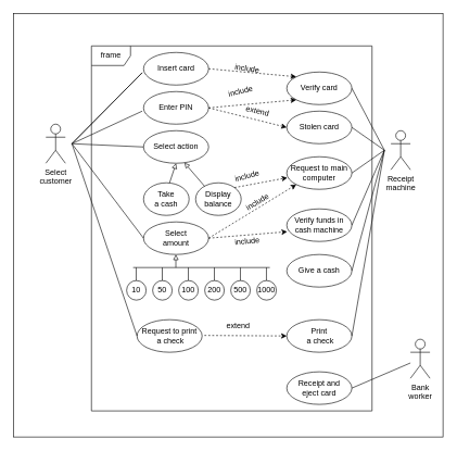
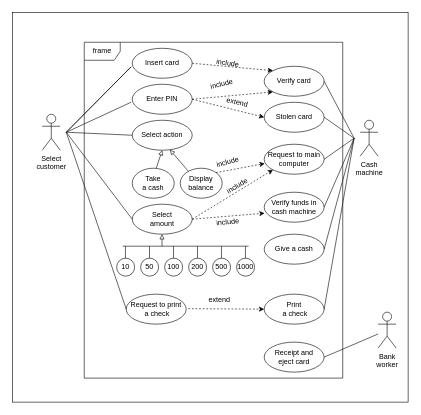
- <mxCell id="5" value="Receipt&lt;br&gt;machine" style="shape=umlActor;verticalLabelPosition=bottom;verticalAlign=top;html=1;outlineConnect=0;" parent="3" vertex="1"><mxGeometry x="600" y="200" width="30" height="60" as="geometry" /></mxCell>
+ <mxCell id="5" value="Cash&lt;br&gt;machine" style="shape=umlActor;verticalLabelPosition=bottom;verticalAlign=top;html=1;outlineConnect=0;" parent="3" vertex="1"><mxGeometry x="600" y="200" width="30" height="60" as="geometry" /></mxCell>
